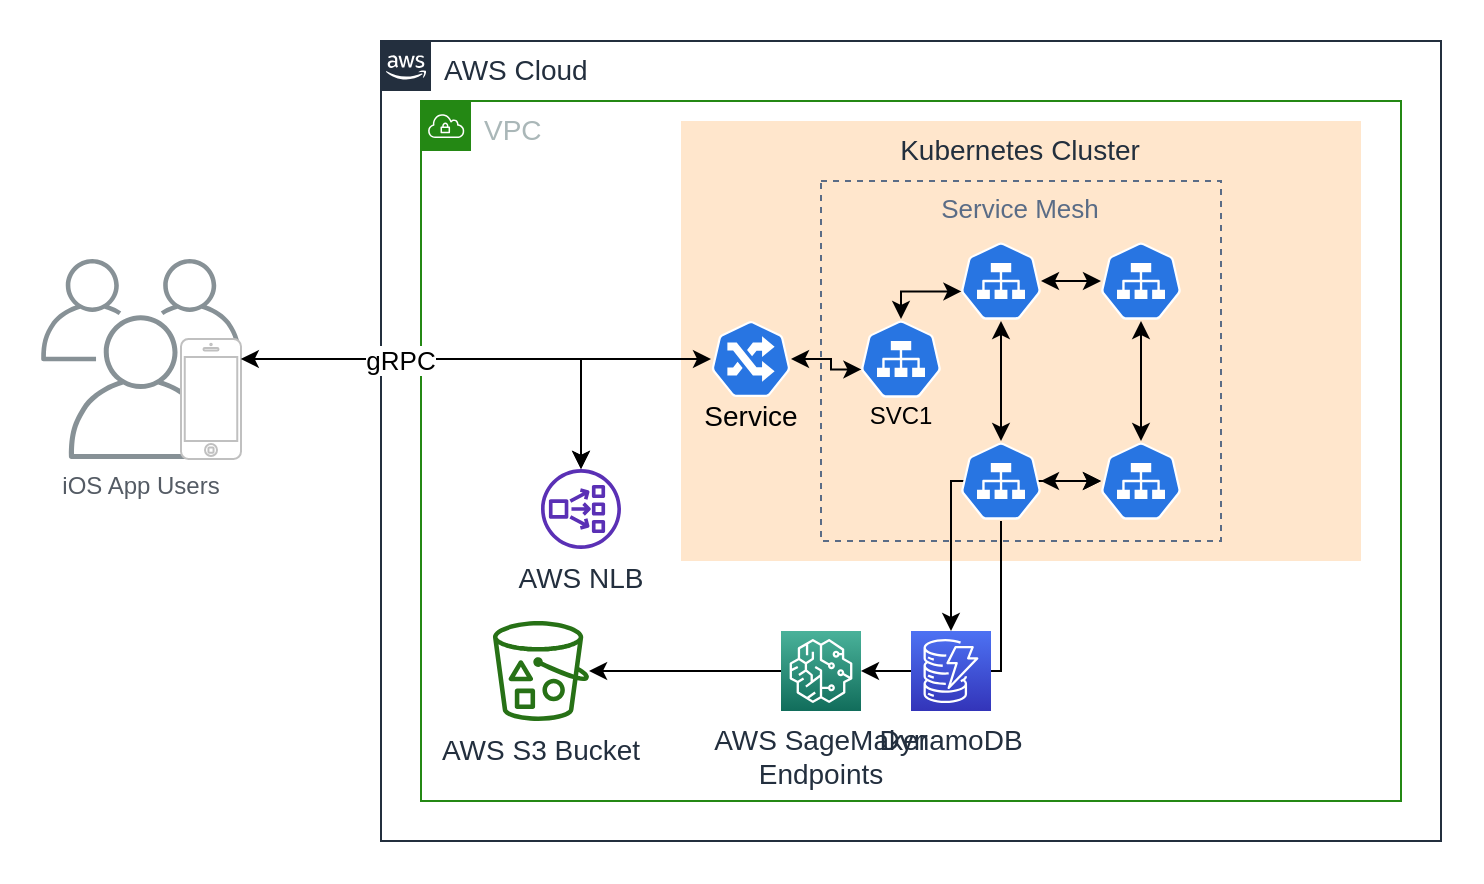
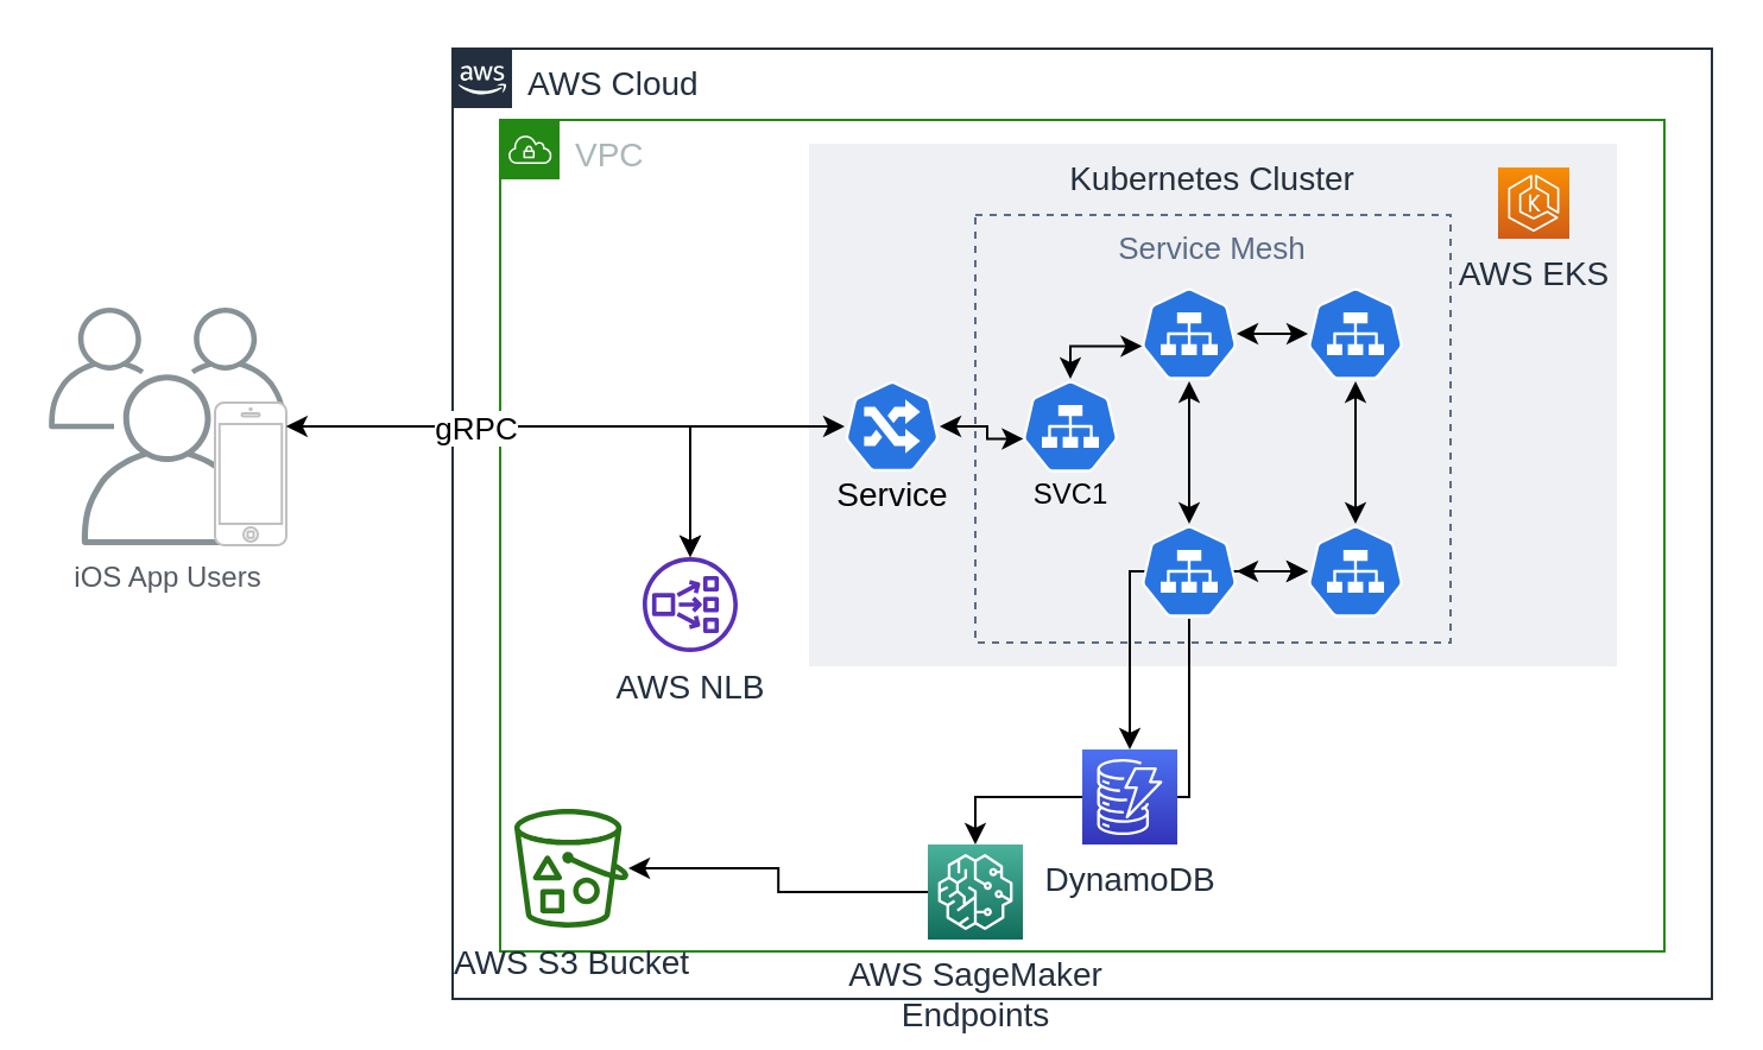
+ <mxCell id="9" value="&lt;font style=&quot;font-size: 14px&quot;&gt;AWS EKS&lt;/font&gt;" style="outlineConnect=0;fontColor=#232F3E;gradientColor=#F78E04;gradientDirection=north;fillColor=#D05C17;strokeColor=#ffffff;dashed=0;verticalLabelPosition=bottom;verticalAlign=top;align=center;html=1;fontSize=12;fontStyle=0;aspect=fixed;shape=mxgraph.aws4.resourceIcon;resIcon=mxgraph.aws4.eks;" parent="1" vertex="1"><mxGeometry x="630" y="70" width="30" height="30" as="geometry" /></mxCell>
- <mxCell id="8" value="Kubernetes Cluster" style="fillColor=#ffe6cc;strokeColor=none;dashed=0;verticalAlign=top;fontStyle=0;fontColor=#232F3D;fontSize=14;" parent="1" vertex="1"><mxGeometry x="340" y="60" width="340" height="220" as="geometry" /></mxCell>
+ <mxCell id="8" value="Kubernetes Cluster" style="fillColor=#EFF0F3;strokeColor=none;dashed=0;verticalAlign=top;fontStyle=0;fontColor=#232F3D;fontSize=14;" parent="1" vertex="1"><mxGeometry x="340" y="60" width="340" height="220" as="geometry" /></mxCell>
- <mxCell id="32" value="&lt;font style=&quot;font-size: 14px&quot;&gt;AWS S3 Bucket&lt;/font&gt;" style="outlineConnect=0;fontColor=#232F3E;gradientColor=none;fillColor=#277116;strokeColor=none;dashed=0;verticalLabelPosition=bottom;verticalAlign=top;align=center;html=1;fontSize=12;fontStyle=0;aspect=fixed;pointerEvents=1;shape=mxgraph.aws4.bucket_with_objects;" parent="1" vertex="1"><mxGeometry x="245.96" y="310" width="48.08" height="50" as="geometry" /></mxCell>
+ <mxCell id="32" value="&lt;font style=&quot;font-size: 14px&quot;&gt;AWS S3 Bucket&lt;/font&gt;" style="outlineConnect=0;fontColor=#232F3E;gradientColor=none;fillColor=#277116;strokeColor=none;dashed=0;verticalLabelPosition=bottom;verticalAlign=top;align=center;html=1;fontSize=12;fontStyle=0;aspect=fixed;pointerEvents=1;shape=mxgraph.aws4.bucket_with_objects;" parent="1" vertex="1"><mxGeometry x="215.96" y="340" width="48.08" height="50" as="geometry" /></mxCell>
- <mxCell id="30" value="&lt;font style=&quot;font-size: 14px&quot;&gt;AWS SageMaker&lt;br&gt;Endpoints&lt;/font&gt;" style="outlineConnect=0;fontColor=#232F3E;gradientColor=#4AB29A;gradientDirection=north;fillColor=#116D5B;strokeColor=#ffffff;dashed=0;verticalLabelPosition=bottom;verticalAlign=top;align=center;html=1;fontSize=12;fontStyle=0;aspect=fixed;shape=mxgraph.aws4.resourceIcon;resIcon=mxgraph.aws4.sagemaker;" parent="1" vertex="1"><mxGeometry x="390" y="315" width="40" height="40" as="geometry" /></mxCell>
+ <mxCell id="30" value="&lt;font style=&quot;font-size: 14px&quot;&gt;AWS SageMaker&lt;br&gt;Endpoints&lt;/font&gt;" style="outlineConnect=0;fontColor=#232F3E;gradientColor=#4AB29A;gradientDirection=north;fillColor=#116D5B;strokeColor=#ffffff;dashed=0;verticalLabelPosition=bottom;verticalAlign=top;align=center;html=1;fontSize=12;fontStyle=0;aspect=fixed;shape=mxgraph.aws4.resourceIcon;resIcon=mxgraph.aws4.sagemaker;" parent="1" vertex="1"><mxGeometry x="390" y="355" width="40" height="40" as="geometry" /></mxCell>
